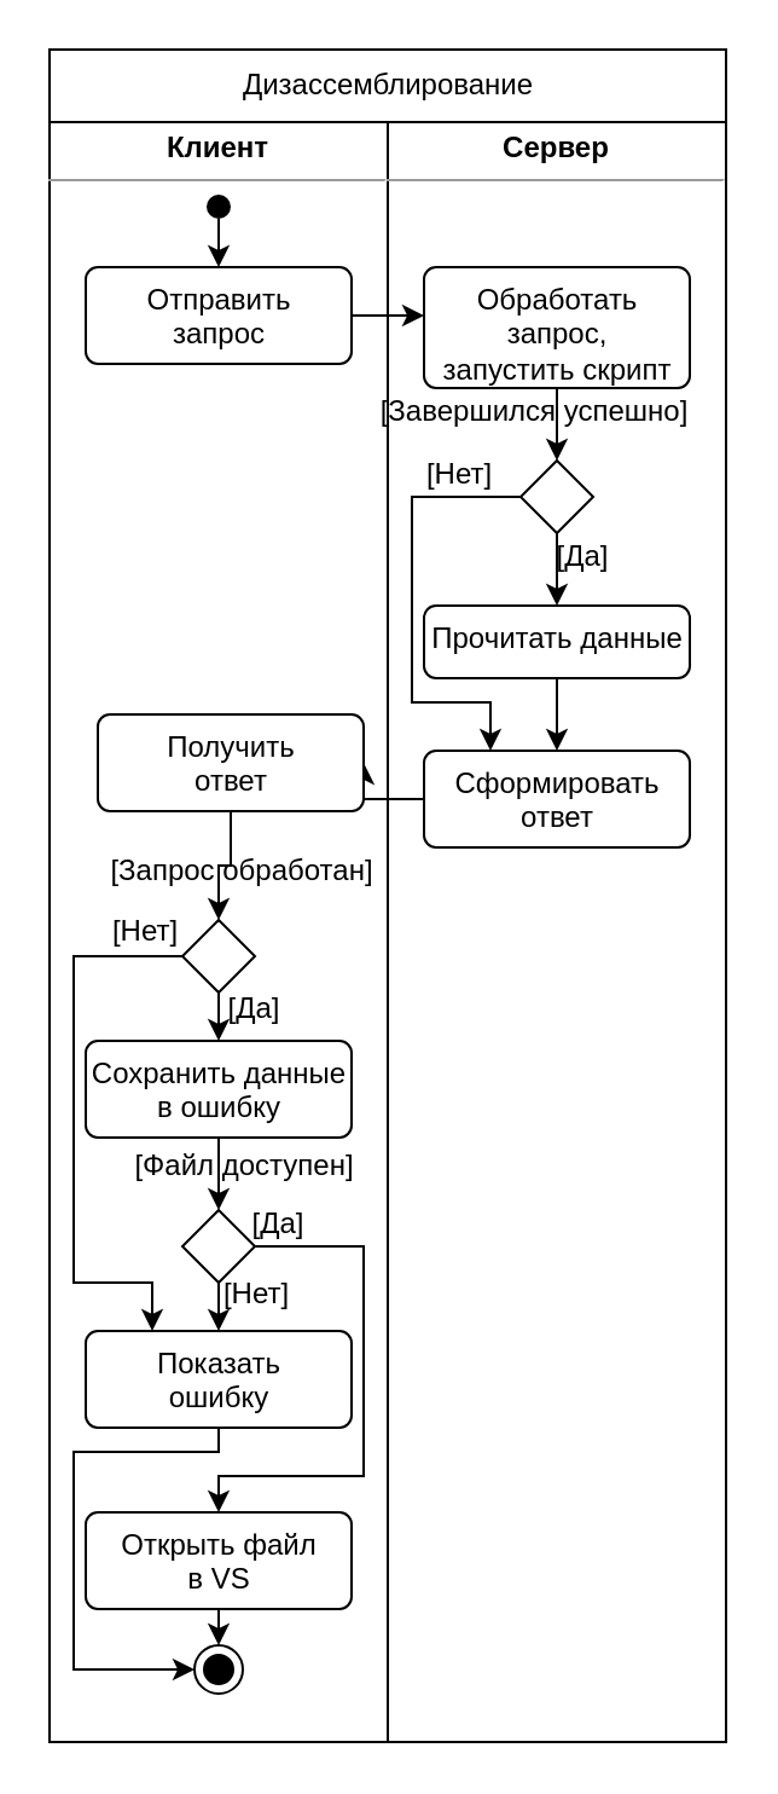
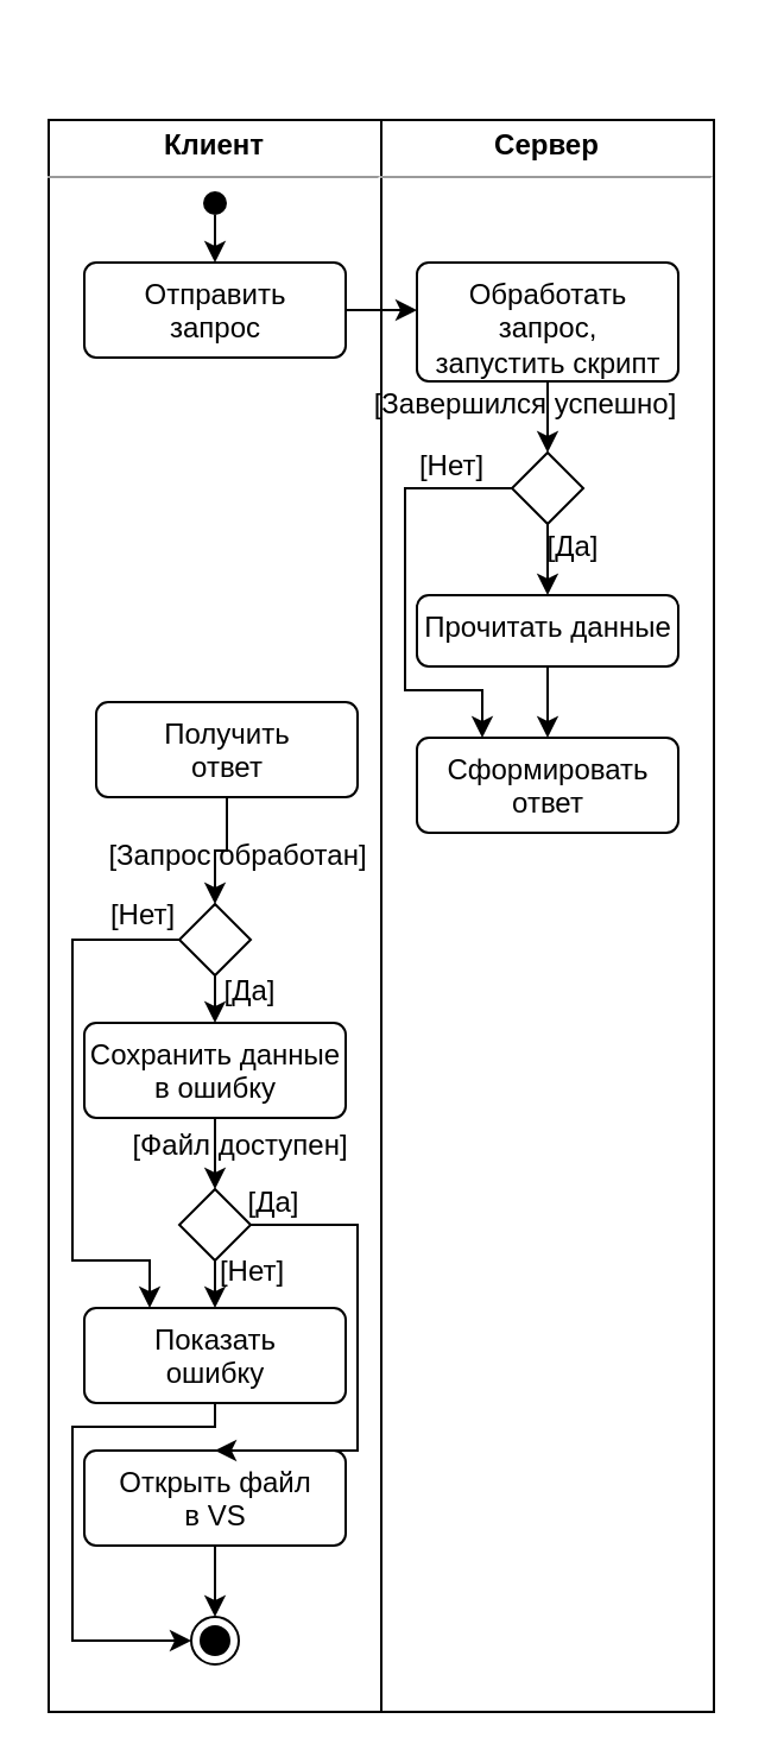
- <mxCell id="6" value="Дизассемблирование" style="html=1;" vertex="1" parent="1"><mxGeometry x="20" y="20" width="280" height="30" as="geometry" /></mxCell>
- <mxCell id="18" style="edgeStyle=orthogonalEdgeStyle;rounded=0;orthogonalLoop=1;jettySize=auto;html=1;exitX=0;exitY=0.5;exitDx=0;exitDy=0;entryX=1;entryY=0.5;entryDx=0;entryDy=0;" edge="1" parent="1" source="19" target="21"><mxGeometry relative="1" as="geometry" /></mxCell>
- <mxCell id="30" value="&lt;div&gt;Открыть файл&lt;/div&gt;&lt;div&gt;в VS&lt;br&gt;&lt;/div&gt;" style="html=1;align=center;verticalAlign=top;rounded=1;absoluteArcSize=1;arcSize=10;dashed=0;" vertex="1" parent="1"><mxGeometry x="35" y="625" width="110" height="40" as="geometry" /></mxCell>
+ <mxCell id="30" value="&lt;div&gt;Открыть файл&lt;/div&gt;&lt;div&gt;в VS&lt;br&gt;&lt;/div&gt;" style="html=1;align=center;verticalAlign=top;rounded=1;absoluteArcSize=1;arcSize=10;dashed=0;" vertex="1" parent="1"><mxGeometry x="35" y="610" width="110" height="40" as="geometry" /></mxCell>
